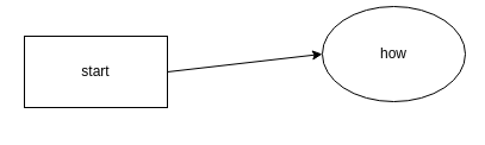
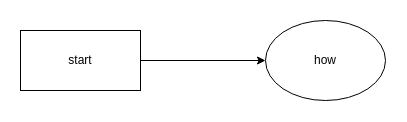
- <mxCell id="4" value="how" style="ellipse;whiteSpace=wrap;html=1;" vertex="1" parent="1"><mxGeometry x="270" y="5" width="120" height="80" as="geometry" /></mxCell>
+ <mxCell id="4" value="how" style="ellipse;whiteSpace=wrap;html=1;" vertex="1" parent="1"><mxGeometry x="265" y="20" width="120" height="80" as="geometry" /></mxCell>
